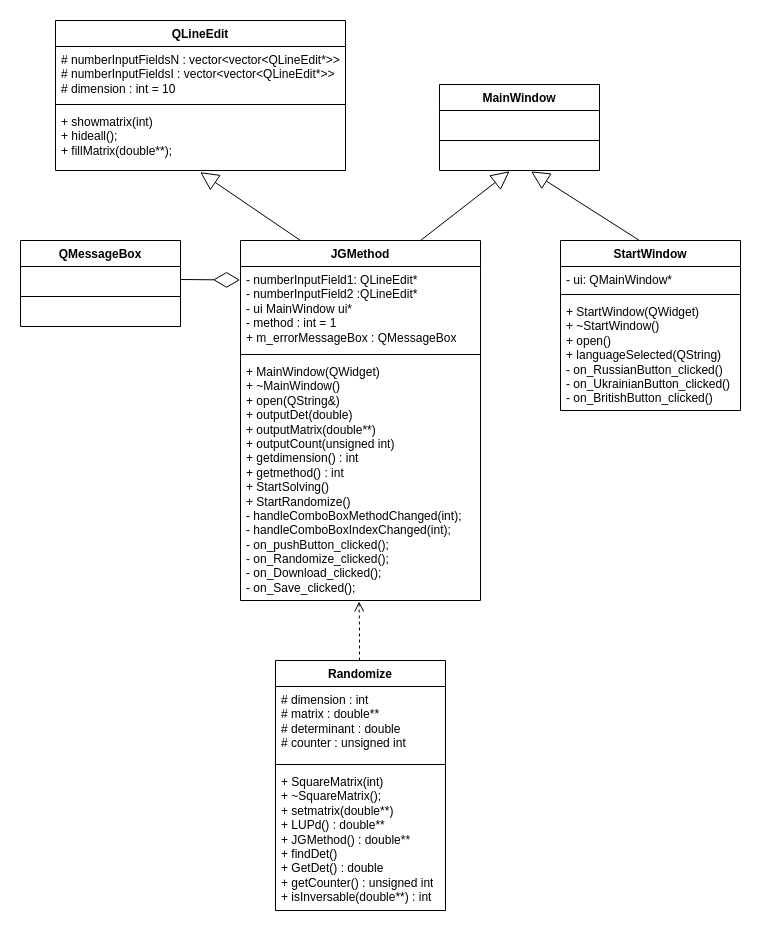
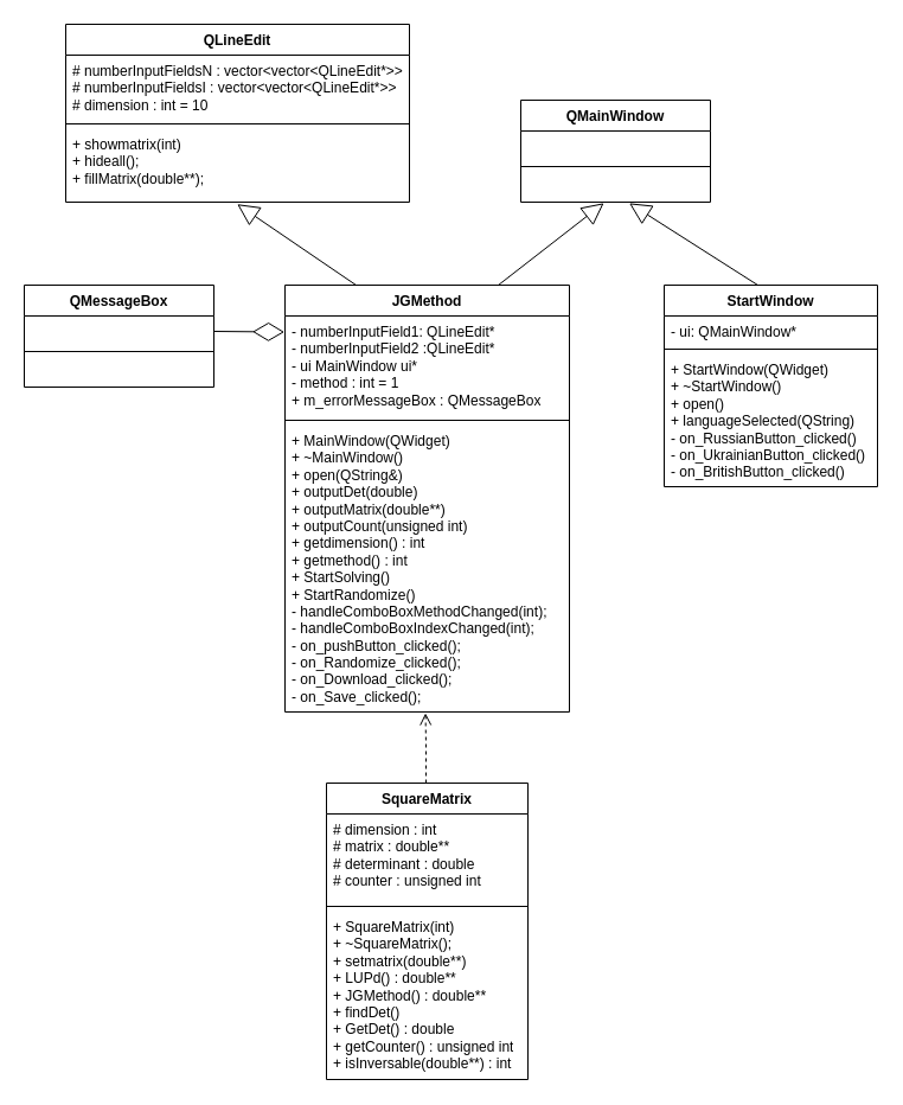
- <mxCell id="6" value="MainWindow" style="swimlane;fontStyle=1;align=center;verticalAlign=top;childLayout=stackLayout;horizontal=1;startSize=26;horizontalStack=0;resizeParent=1;resizeParentMax=0;resizeLast=0;collapsible=1;marginBottom=0;whiteSpace=wrap;html=1;" parent="1" vertex="1"><mxGeometry x="439" y="84" width="160" height="86" as="geometry" /></mxCell>
+ <mxCell id="6" value="QMainWindow" style="swimlane;fontStyle=1;align=center;verticalAlign=top;childLayout=stackLayout;horizontal=1;startSize=26;horizontalStack=0;resizeParent=1;resizeParentMax=0;resizeLast=0;collapsible=1;marginBottom=0;whiteSpace=wrap;html=1;" parent="1" vertex="1"><mxGeometry x="439" y="84" width="160" height="86" as="geometry" /></mxCell>
- <mxCell id="26" value="Randomize" style="swimlane;fontStyle=1;align=center;verticalAlign=top;childLayout=stackLayout;horizontal=1;startSize=26;horizontalStack=0;resizeParent=1;resizeParentMax=0;resizeLast=0;collapsible=1;marginBottom=0;whiteSpace=wrap;html=1;" parent="1" vertex="1"><mxGeometry x="275" y="660" width="170" height="250" as="geometry" /></mxCell>
+ <mxCell id="26" value="SquareMatrix" style="swimlane;fontStyle=1;align=center;verticalAlign=top;childLayout=stackLayout;horizontal=1;startSize=26;horizontalStack=0;resizeParent=1;resizeParentMax=0;resizeLast=0;collapsible=1;marginBottom=0;whiteSpace=wrap;html=1;" parent="1" vertex="1"><mxGeometry x="275" y="660" width="170" height="250" as="geometry" /></mxCell>
